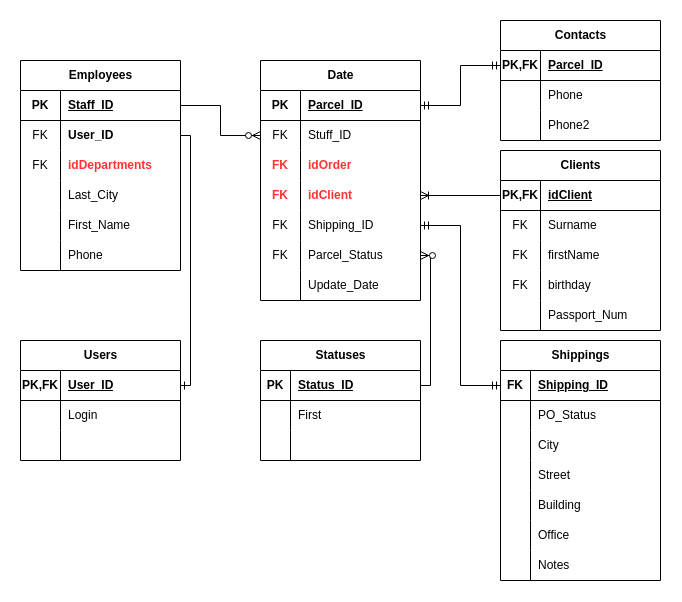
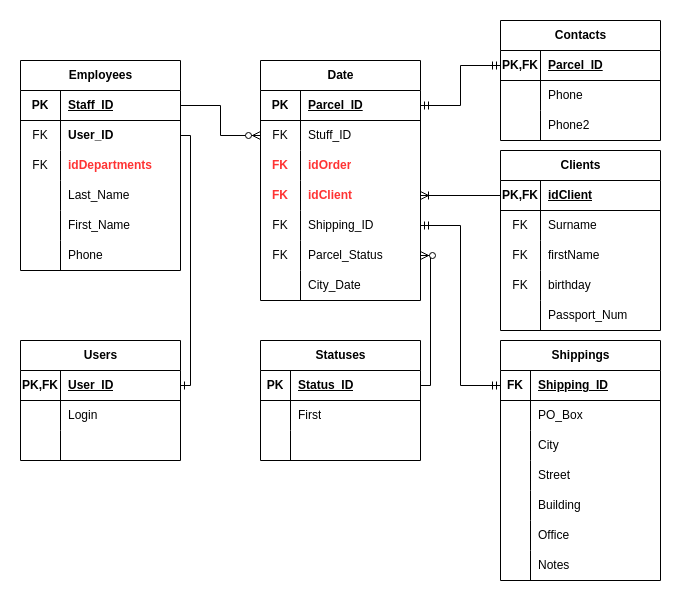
- <mxCell id="94" value="Last_City" style="shape=partialRectangle;connectable=0;fillColor=none;top=0;left=0;bottom=0;right=0;align=left;spacingLeft=6;overflow=hidden;whiteSpace=wrap;html=1;" parent="92" vertex="1"><mxGeometry x="40" width="120" height="30" as="geometry"><mxRectangle width="120" height="30" as="alternateBounds" /></mxGeometry></mxCell>
+ <mxCell id="94" value="Last_Name" style="shape=partialRectangle;connectable=0;fillColor=none;top=0;left=0;bottom=0;right=0;align=left;spacingLeft=6;overflow=hidden;whiteSpace=wrap;html=1;" parent="92" vertex="1"><mxGeometry x="40" width="120" height="30" as="geometry"><mxRectangle width="120" height="30" as="alternateBounds" /></mxGeometry></mxCell>
- <mxCell id="33" value="Update_Date" style="shape=partialRectangle;connectable=0;fillColor=none;top=0;left=0;bottom=0;right=0;align=left;spacingLeft=6;overflow=hidden;whiteSpace=wrap;html=1;" parent="31" vertex="1"><mxGeometry x="40" width="120" height="30" as="geometry"><mxRectangle width="120" height="30" as="alternateBounds" /></mxGeometry></mxCell>
+ <mxCell id="33" value="City_Date" style="shape=partialRectangle;connectable=0;fillColor=none;top=0;left=0;bottom=0;right=0;align=left;spacingLeft=6;overflow=hidden;whiteSpace=wrap;html=1;" parent="31" vertex="1"><mxGeometry x="40" width="120" height="30" as="geometry"><mxRectangle width="120" height="30" as="alternateBounds" /></mxGeometry></mxCell>
- <mxCell id="66" value="PO_Status" style="shape=partialRectangle;connectable=0;fillColor=none;top=0;left=0;bottom=0;right=0;align=left;spacingLeft=6;overflow=hidden;whiteSpace=wrap;html=1;" parent="64" vertex="1"><mxGeometry x="30" width="130" height="30" as="geometry"><mxRectangle width="130" height="30" as="alternateBounds" /></mxGeometry></mxCell>
+ <mxCell id="66" value="PO_Box" style="shape=partialRectangle;connectable=0;fillColor=none;top=0;left=0;bottom=0;right=0;align=left;spacingLeft=6;overflow=hidden;whiteSpace=wrap;html=1;" parent="64" vertex="1"><mxGeometry x="30" width="130" height="30" as="geometry"><mxRectangle width="130" height="30" as="alternateBounds" /></mxGeometry></mxCell>
